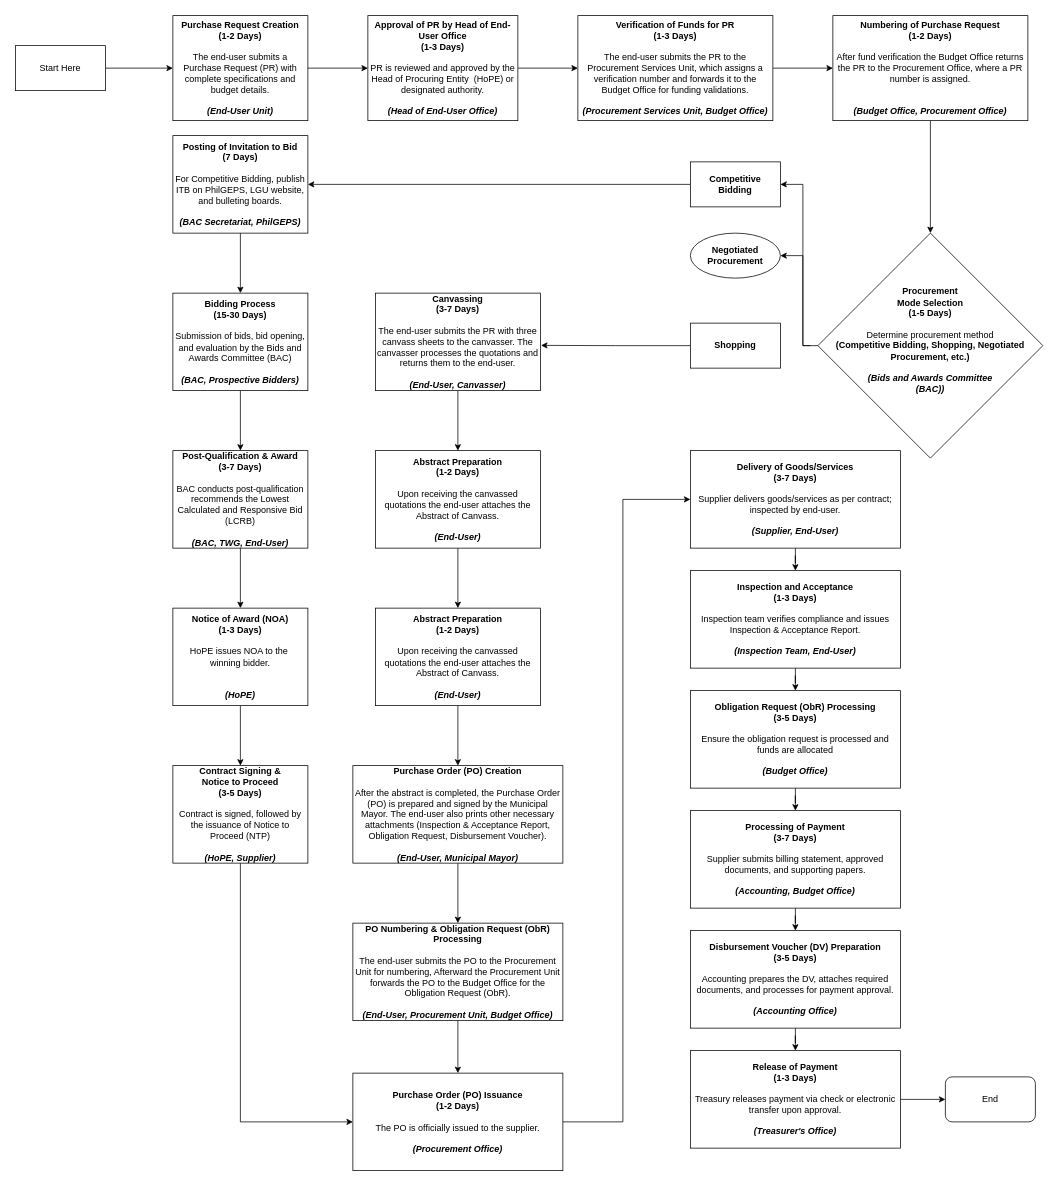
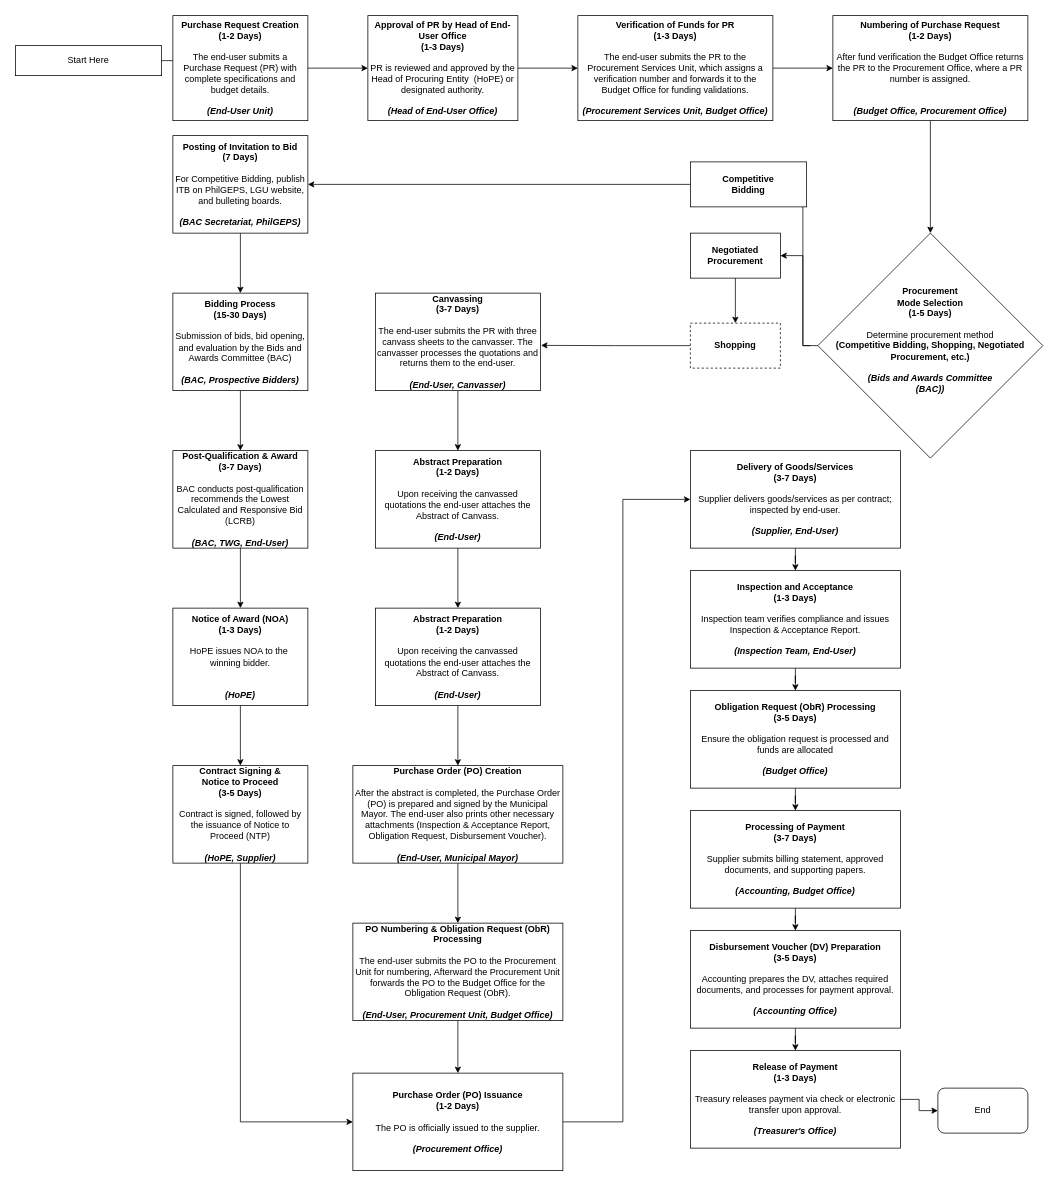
- <mxCell id="3" value="Start Here" style="rounded=0;whiteSpace=wrap;html=1;" vertex="1" parent="1"><mxGeometry x="20" y="60" width="120" height="60" as="geometry" /></mxCell>
+ <mxCell id="3" value="Start Here" style="rounded=0;whiteSpace=wrap;html=1;" vertex="1" parent="1"><mxGeometry x="20" y="60" width="195" height="40" as="geometry" /></mxCell>
- <mxCell id="16" value="&lt;b&gt;Competitive&lt;/b&gt;&lt;div&gt;&lt;b&gt;Bidding&lt;/b&gt;&lt;/div&gt;" style="whiteSpace=wrap;html=1;rounded=0;" vertex="1" parent="1"><mxGeometry x="920" y="215" width="120" height="60" as="geometry" /></mxCell>
+ <mxCell id="16" value="&lt;b&gt;Competitive&lt;/b&gt;&lt;div&gt;&lt;b&gt;Bidding&lt;/b&gt;&lt;/div&gt;" style="whiteSpace=wrap;html=1;rounded=0;" vertex="1" parent="1"><mxGeometry x="920" y="215" width="155" height="60" as="geometry" /></mxCell>
- <mxCell id="18" value="&lt;b&gt;Negotiated Procurement&lt;/b&gt;" style="ellipse;whiteSpace=wrap;html=1;" vertex="1" parent="1"><mxGeometry x="920" y="310" width="120" height="60" as="geometry" /></mxCell>
+ <mxCell id="18" value="&lt;b&gt;Negotiated Procurement&lt;/b&gt;" style="whiteSpace=wrap;html=1;rounded=0;" vertex="1" parent="1"><mxGeometry x="920" y="310" width="120" height="60" as="geometry" /></mxCell>
+ <mxCell id="17" value="" style="edgeStyle=orthogonalEdgeStyle;rounded=0;orthogonalLoop=1;jettySize=auto;html=1;" edge="1" parent="1" source="18" target="24"><mxGeometry relative="1" as="geometry" /></mxCell>
- <mxCell id="24" value="&lt;b&gt;Shopping&lt;/b&gt;" style="whiteSpace=wrap;html=1;rounded=0;" vertex="1" parent="1"><mxGeometry x="920" y="430" width="120" height="60" as="geometry" /></mxCell>
+ <mxCell id="24" value="&lt;b&gt;Shopping&lt;/b&gt;" style="whiteSpace=wrap;html=1;rounded=0;dashed=1;" vertex="1" parent="1"><mxGeometry x="920" y="430" width="120" height="60" as="geometry" /></mxCell>
- <mxCell id="55" value="End" style="rounded=1;whiteSpace=wrap;html=1;" vertex="1" parent="1"><mxGeometry x="1260" y="1435" width="120" height="60" as="geometry" /></mxCell>
+ <mxCell id="55" value="End" style="rounded=1;whiteSpace=wrap;html=1;" vertex="1" parent="1"><mxGeometry x="1250" y="1450" width="120" height="60" as="geometry" /></mxCell>
